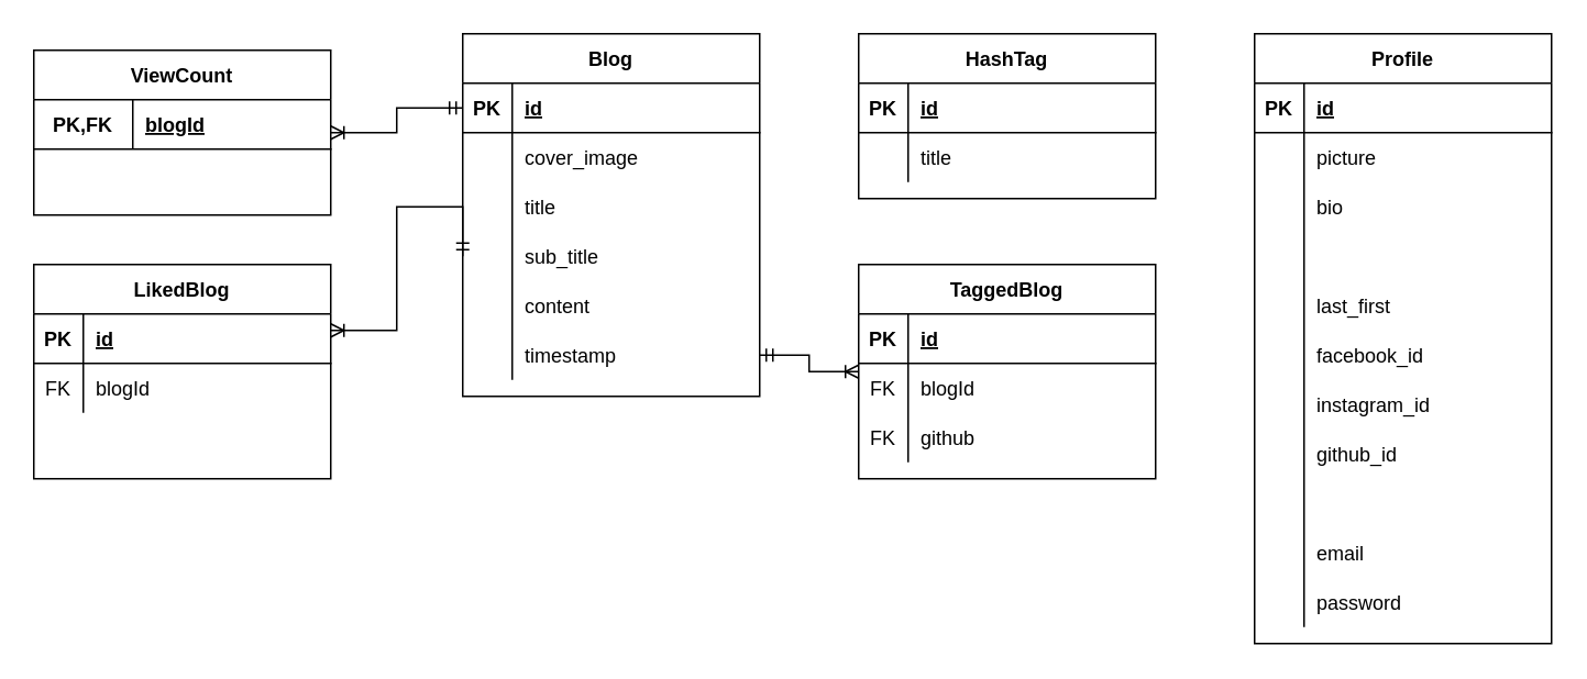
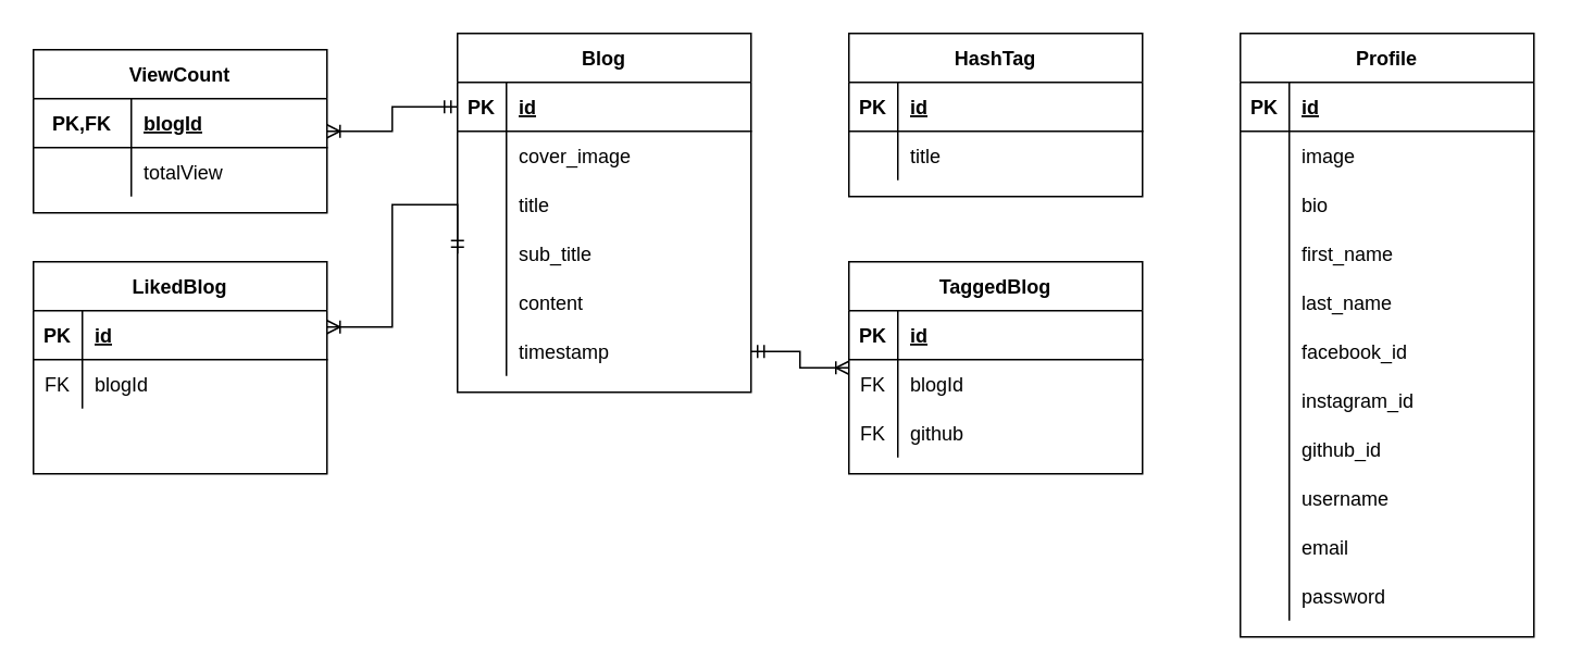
- <mxCell id="44" value="picture" style="shape=partialRectangle;connectable=0;fillColor=none;top=0;left=0;bottom=0;right=0;align=left;spacingLeft=6;overflow=hidden;" vertex="1" parent="42"><mxGeometry x="30" width="150" height="30" as="geometry" /></mxCell>
+ <mxCell id="44" value="image" style="shape=partialRectangle;connectable=0;fillColor=none;top=0;left=0;bottom=0;right=0;align=left;spacingLeft=6;overflow=hidden;" vertex="1" parent="42"><mxGeometry x="30" width="150" height="30" as="geometry" /></mxCell>
+ <mxCell id="88" value="totalView" style="shape=partialRectangle;connectable=0;fillColor=none;top=0;left=0;bottom=0;right=0;align=left;spacingLeft=6;overflow=hidden;" vertex="1" parent="86"><mxGeometry x="60" width="120" height="30" as="geometry" /></mxCell>
+ <mxCell id="50" value="first_name" style="shape=partialRectangle;connectable=0;fillColor=none;top=0;left=0;bottom=0;right=0;align=left;spacingLeft=6;overflow=hidden;" vertex="1" parent="48"><mxGeometry x="30" width="150" height="30" as="geometry" /></mxCell>
- <mxCell id="53" value="last_first" style="shape=partialRectangle;connectable=0;fillColor=none;top=0;left=0;bottom=0;right=0;align=left;spacingLeft=6;overflow=hidden;" vertex="1" parent="51"><mxGeometry x="30" width="150" height="30" as="geometry" /></mxCell>
+ <mxCell id="53" value="last_name" style="shape=partialRectangle;connectable=0;fillColor=none;top=0;left=0;bottom=0;right=0;align=left;spacingLeft=6;overflow=hidden;" vertex="1" parent="51"><mxGeometry x="30" width="150" height="30" as="geometry" /></mxCell>
+ <mxCell id="65" value="username" style="shape=partialRectangle;connectable=0;fillColor=none;top=0;left=0;bottom=0;right=0;align=left;spacingLeft=6;overflow=hidden;" vertex="1" parent="63"><mxGeometry x="30" width="150" height="30" as="geometry" /></mxCell>
